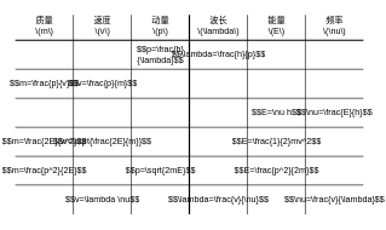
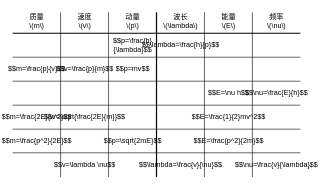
+ <mxCell id="8" value="$$p=mv$$" style="text;html=1;align=center;verticalAlign=middle;resizable=1;points=[];autosize=1;strokeColor=none;fillColor=none;movable=1;rotatable=1;deletable=1;editable=1;connectable=0;allowArrows=0;" parent="1" vertex="1"><mxGeometry x="190" y="100" width="60" height="30" as="geometry" /></mxCell>
